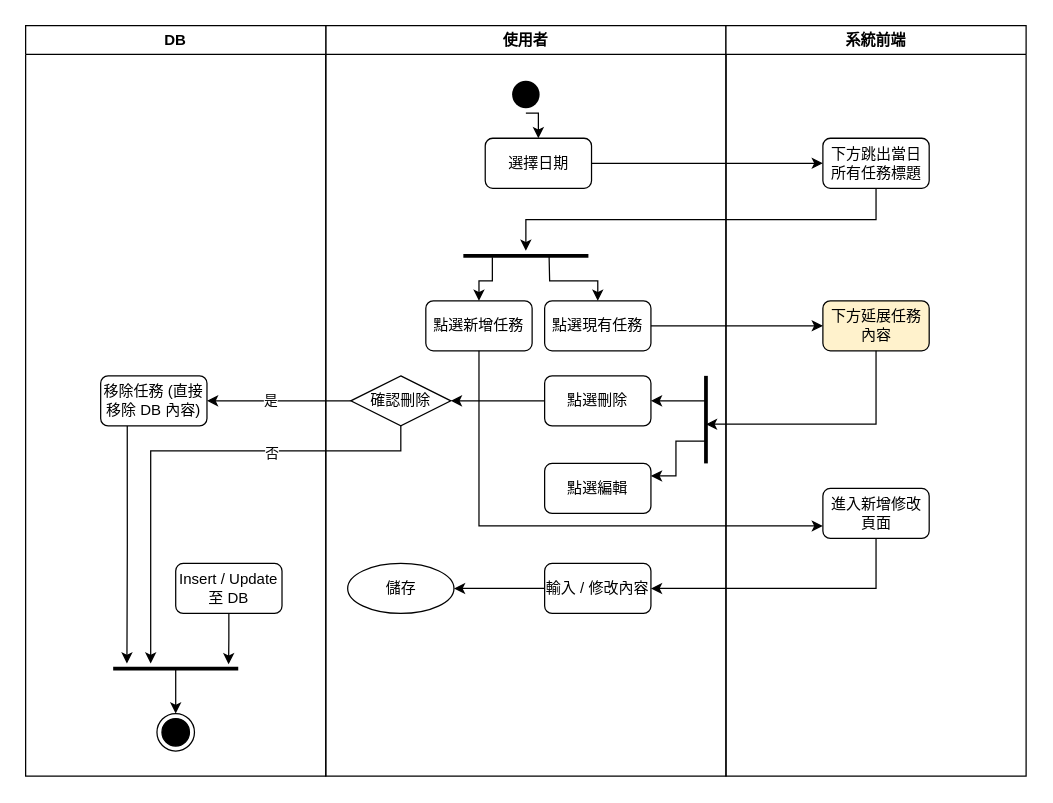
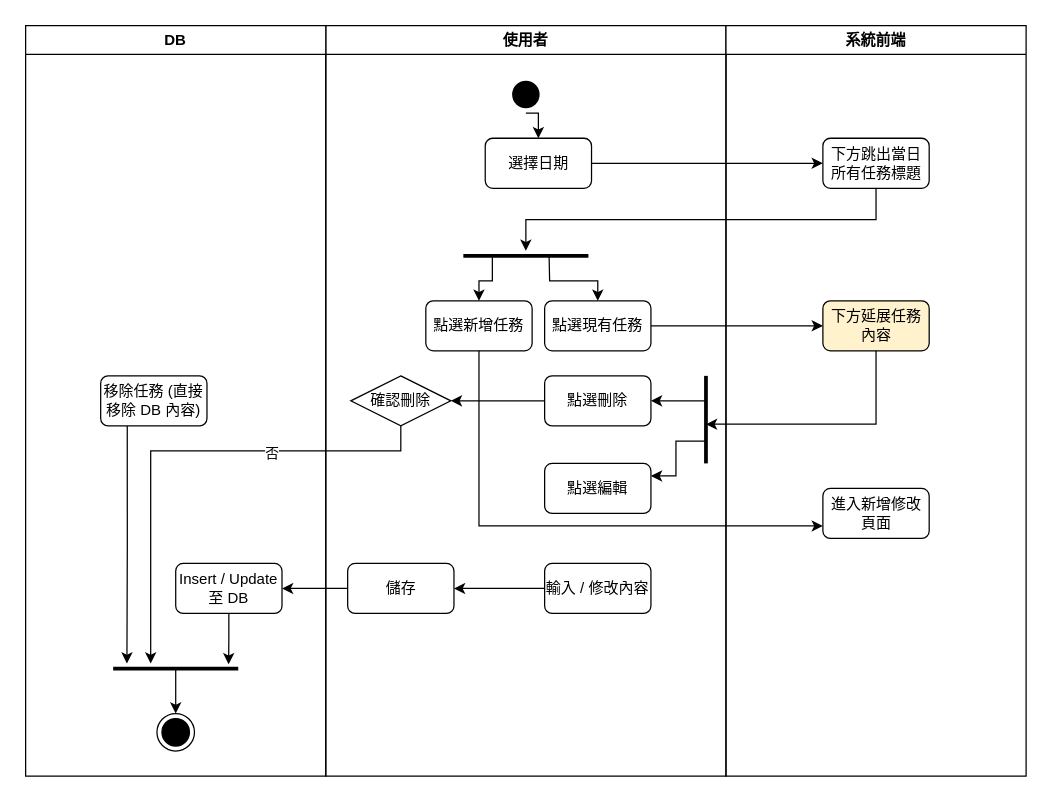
- <mxCell id="38" style="edgeStyle=orthogonalEdgeStyle;rounded=0;orthogonalLoop=1;jettySize=auto;html=1;exitX=0;exitY=0.5;exitDx=0;exitDy=0;entryX=1;entryY=0.5;entryDx=0;entryDy=0;" edge="1" parent="1" source="20" target="27"><mxGeometry relative="1" as="geometry" /></mxCell>
- <mxCell id="39" value="是" style="edgeLabel;html=1;align=center;verticalAlign=middle;resizable=0;points=[];" vertex="1" connectable="0" parent="38"><mxGeometry x="0.132" y="-1" relative="1" as="geometry"><mxPoint as="offset" /></mxGeometry></mxCell>
+ <mxCell id="41" style="edgeStyle=orthogonalEdgeStyle;rounded=0;orthogonalLoop=1;jettySize=auto;html=1;exitX=0;exitY=0.5;exitDx=0;exitDy=0;entryX=1;entryY=0.5;entryDx=0;entryDy=0;" edge="1" parent="1" source="15" target="28"><mxGeometry relative="1" as="geometry" /></mxCell>
- <mxCell id="15" value="儲存" style="ellipse;whiteSpace=wrap;html=1;" vertex="1" parent="2"><mxGeometry x="17.5" y="430" width="85" height="40" as="geometry" /></mxCell>
+ <mxCell id="15" value="儲存" style="rounded=1;whiteSpace=wrap;html=1;" vertex="1" parent="2"><mxGeometry x="17.5" y="430" width="85" height="40" as="geometry" /></mxCell>
- <mxCell id="40" style="edgeStyle=orthogonalEdgeStyle;rounded=0;orthogonalLoop=1;jettySize=auto;html=1;exitX=0.5;exitY=1;exitDx=0;exitDy=0;entryX=1;entryY=0.5;entryDx=0;entryDy=0;" edge="1" parent="1" source="24" target="14"><mxGeometry relative="1" as="geometry" /></mxCell>
